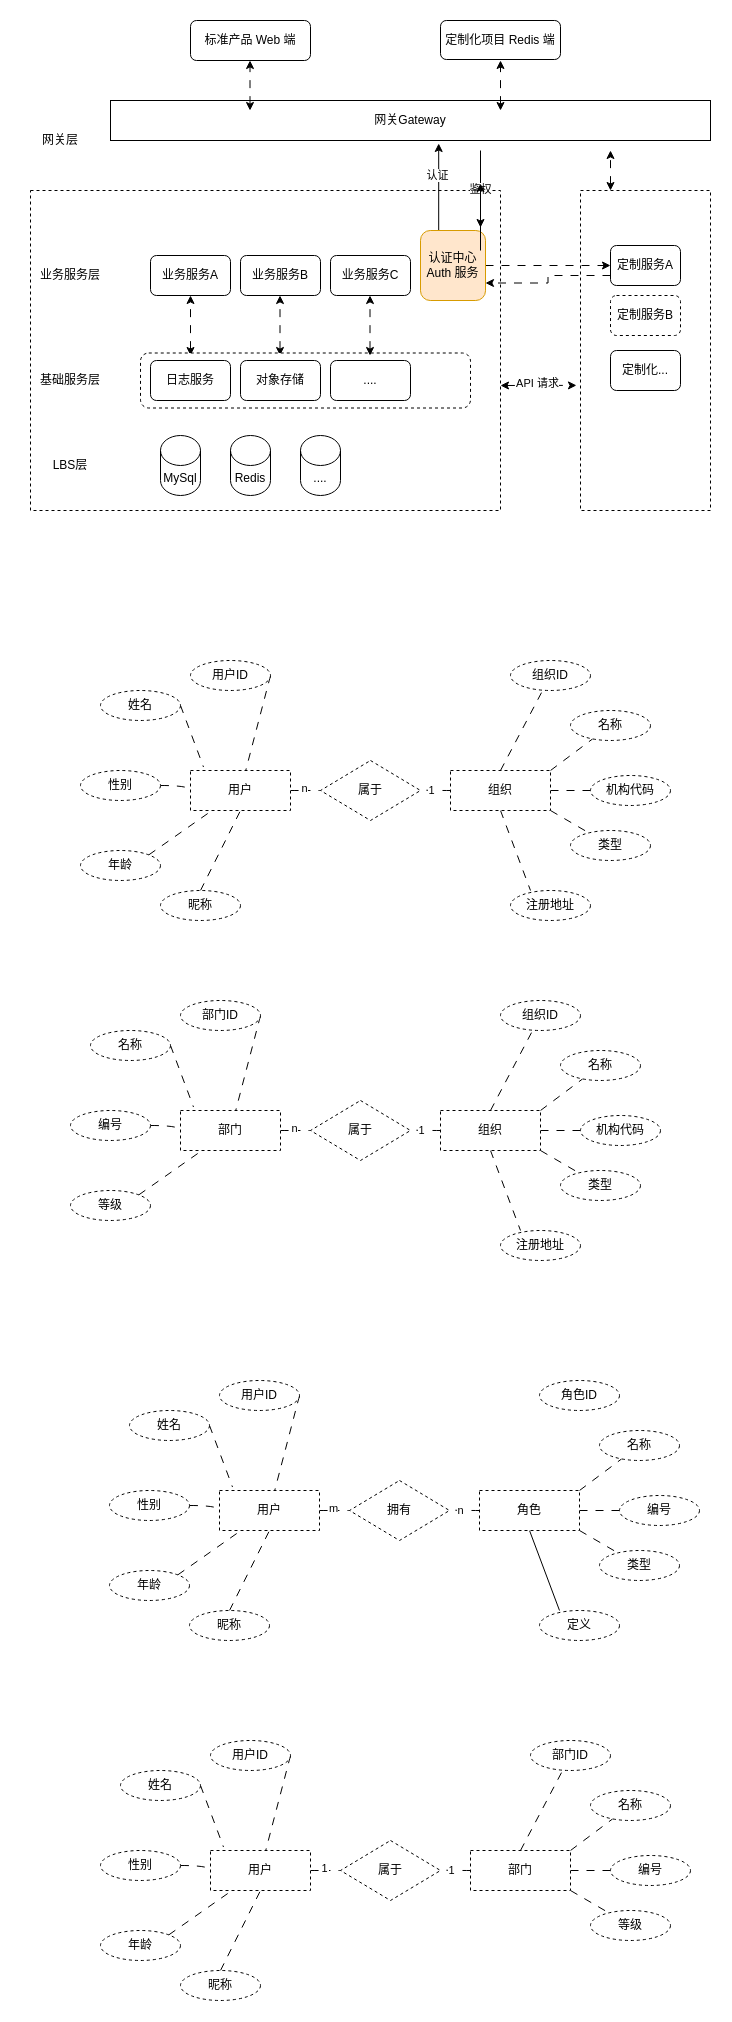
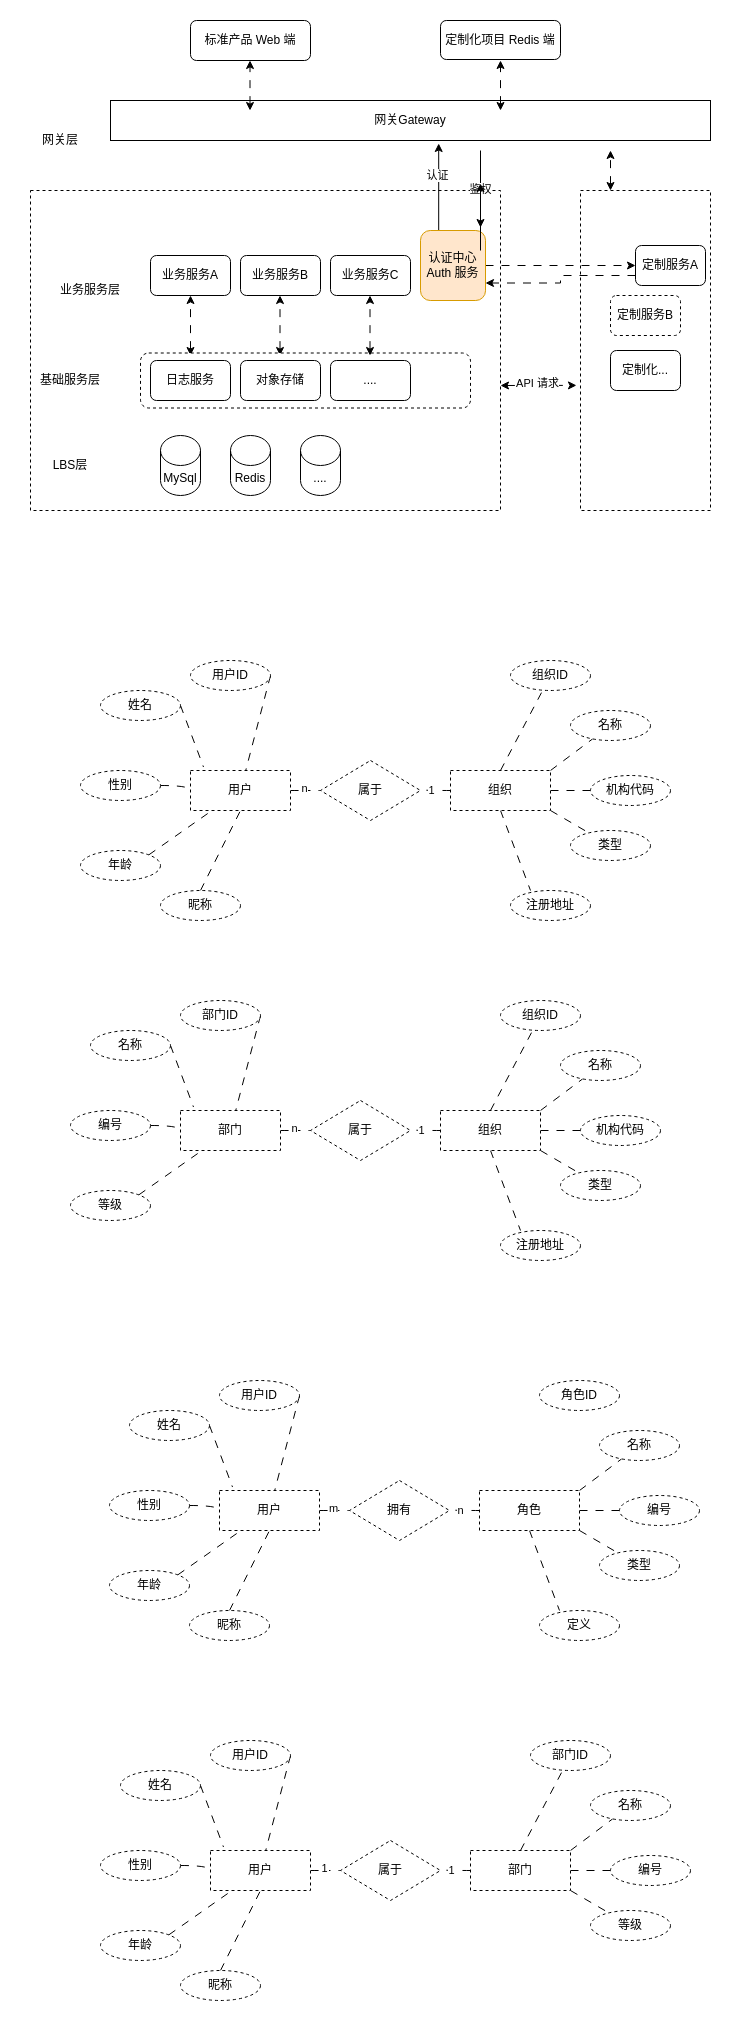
- <mxCell id="9" value="定制服务A" style="rounded=1;whiteSpace=wrap;html=1;fontSize=12;glass=0;strokeWidth=1;shadow=0;" parent="1" vertex="1"><mxGeometry x="610" y="245" width="70" height="40" as="geometry" /></mxCell>
+ <mxCell id="9" value="定制服务A" style="rounded=1;whiteSpace=wrap;html=1;fontSize=12;glass=0;strokeWidth=1;shadow=0;" parent="1" vertex="1"><mxGeometry x="635" y="245" width="70" height="40" as="geometry" /></mxCell>
- <mxCell id="13" value="业务服务层&lt;br&gt;" style="text;html=1;strokeColor=none;fillColor=none;align=center;verticalAlign=middle;whiteSpace=wrap;rounded=0;" vertex="1" parent="1"><mxGeometry x="30" y="260" width="80" height="30" as="geometry" /></mxCell>
+ <mxCell id="13" value="业务服务层&lt;br&gt;" style="text;html=1;strokeColor=none;fillColor=none;align=center;verticalAlign=middle;whiteSpace=wrap;rounded=0;" vertex="1" parent="1"><mxGeometry x="50" y="275" width="80" height="30" as="geometry" /></mxCell>
- <mxCell id="106" style="edgeStyle=none;rounded=0;orthogonalLoop=1;jettySize=auto;html=1;exitX=0.5;exitY=1;exitDx=0;exitDy=0;entryX=0.25;entryY=0;entryDx=0;entryDy=0;entryPerimeter=0;dashed=0;dashPattern=8 8;strokeColor=default;endArrow=none;endFill=0;" edge="1" parent="1" source="107" target="112"><mxGeometry relative="1" as="geometry" /></mxCell>
+ <mxCell id="106" style="edgeStyle=none;rounded=0;orthogonalLoop=1;jettySize=auto;html=1;exitX=0.5;exitY=1;exitDx=0;exitDy=0;entryX=0.25;entryY=0;entryDx=0;entryDy=0;entryPerimeter=0;dashed=1;dashPattern=8 8;strokeColor=default;endArrow=none;endFill=0;" edge="1" parent="1" source="107" target="112"><mxGeometry relative="1" as="geometry" /></mxCell>
